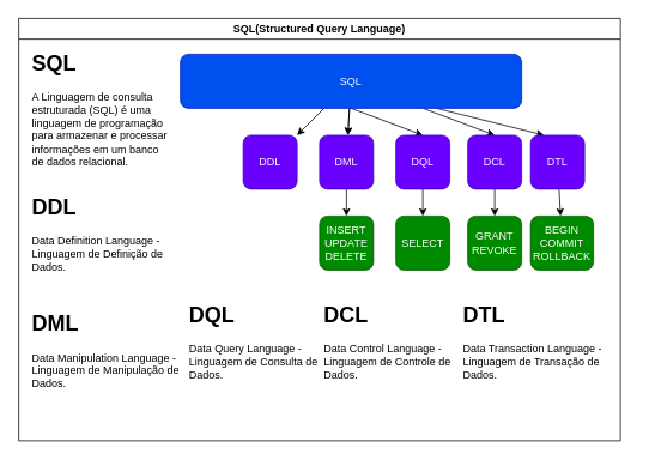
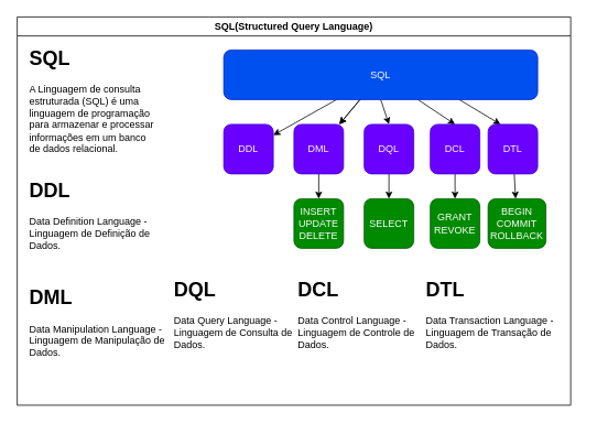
- <mxCell id="10" value="SQL" style="rounded=1;whiteSpace=wrap;html=1;fillColor=#0050ef;strokeColor=#001DBC;fontColor=#ffffff;" parent="2" vertex="1"><mxGeometry x="180" y="40" width="380" height="60" as="geometry" /></mxCell>
+ <mxCell id="10" value="SQL" style="rounded=1;whiteSpace=wrap;html=1;fillColor=#0050ef;strokeColor=#001DBC;fontColor=#ffffff;" parent="2" vertex="1"><mxGeometry x="250" y="40" width="380" height="60" as="geometry" /></mxCell>
